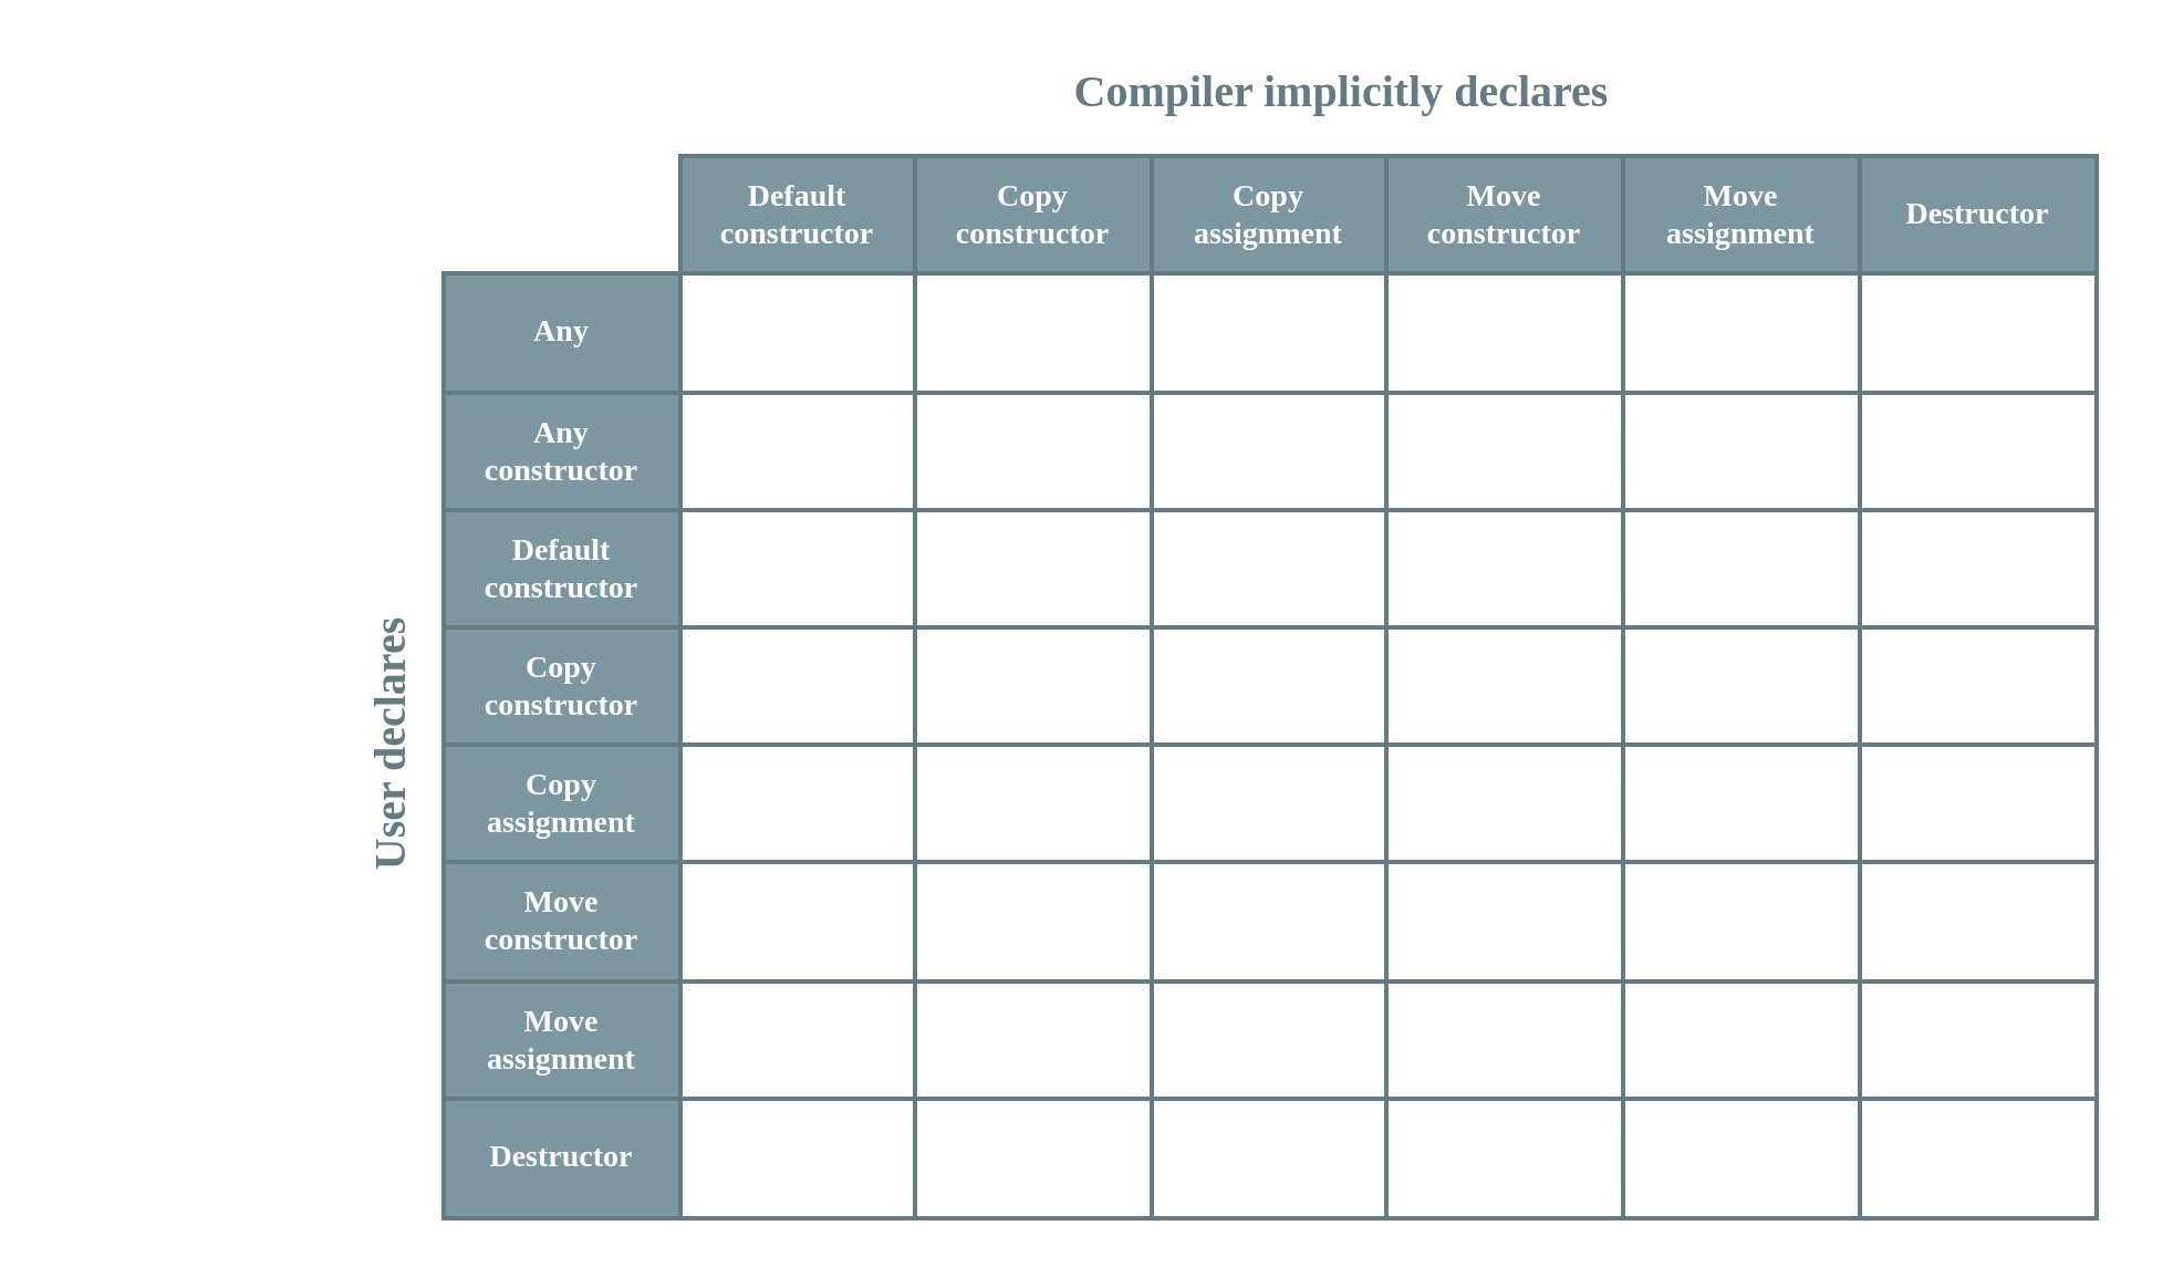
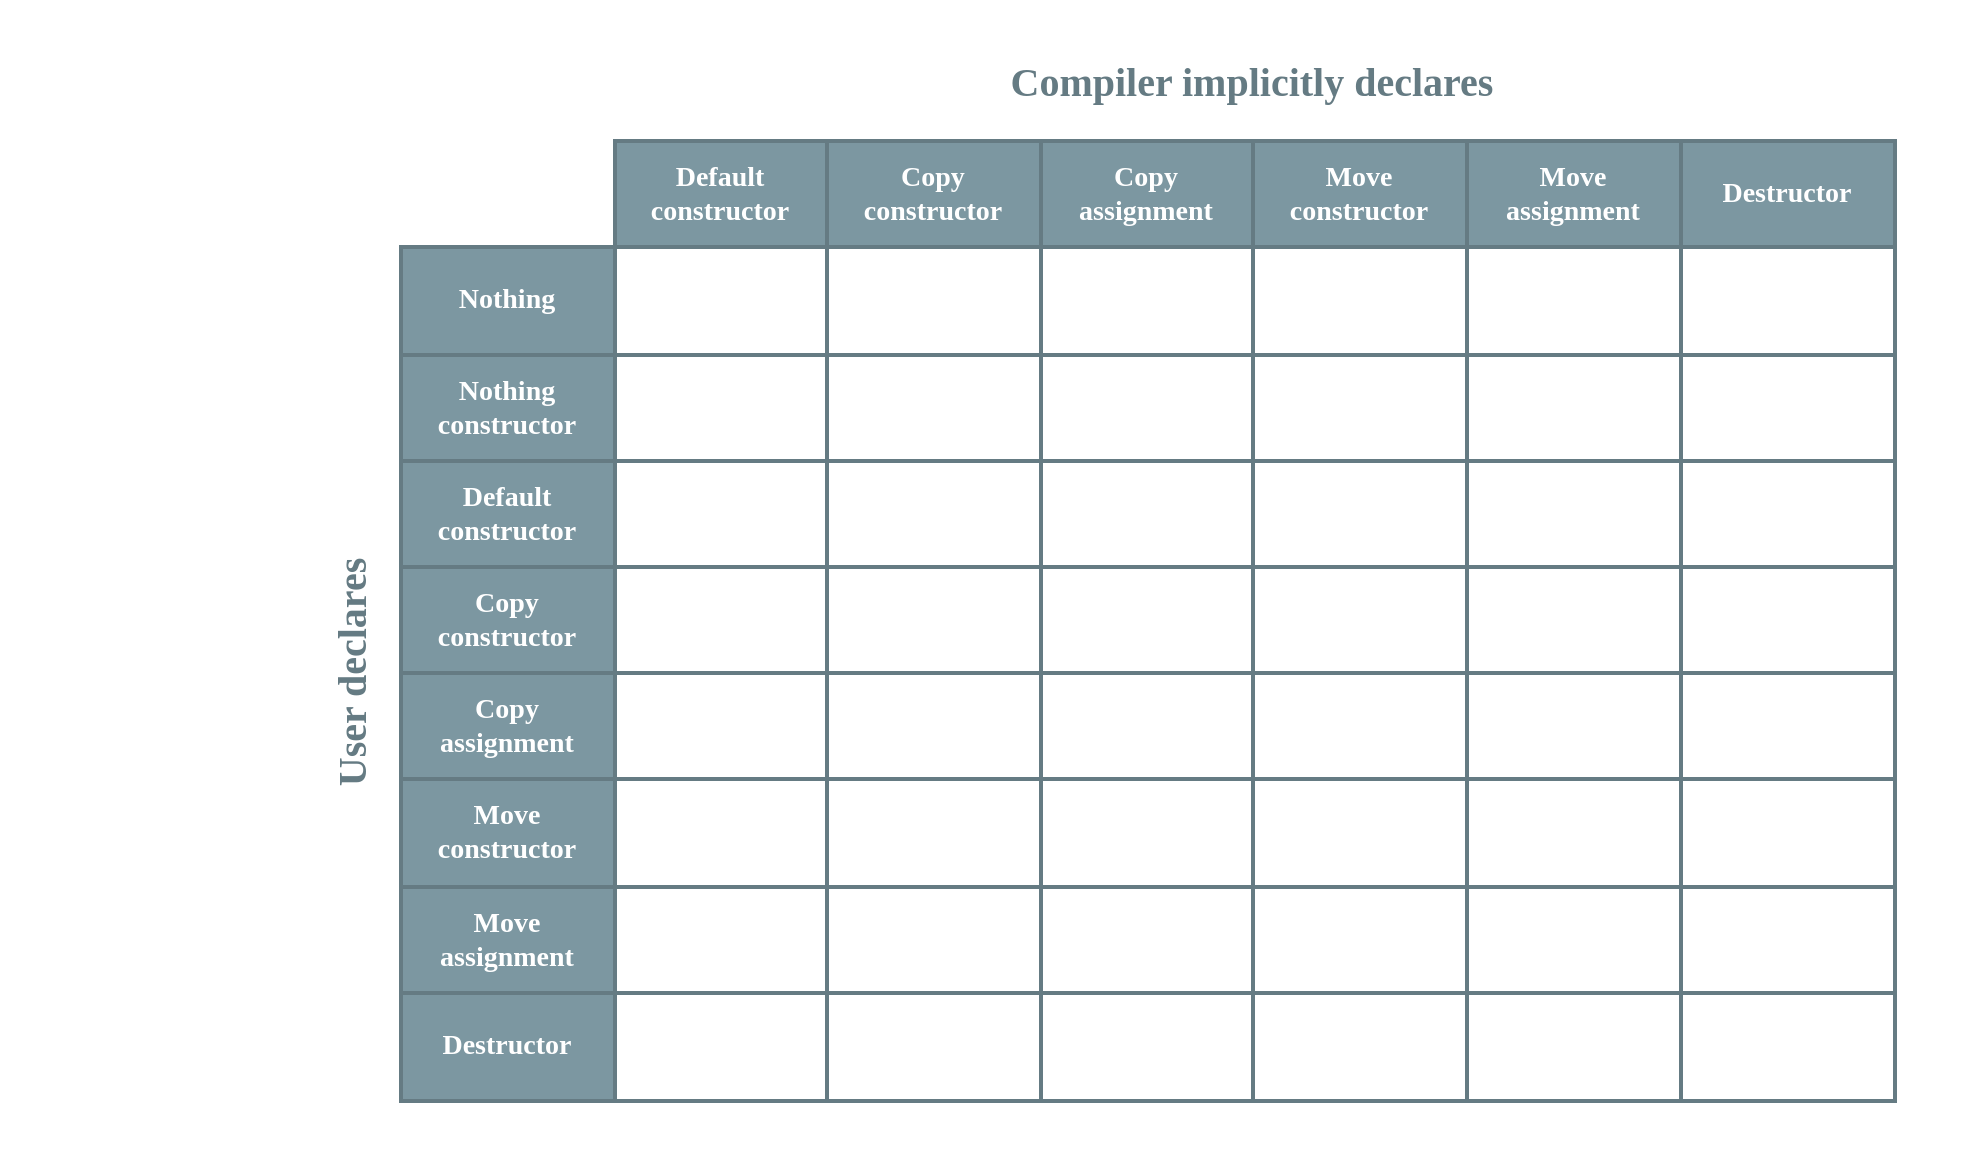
- <mxCell id="3" value="&lt;font style=&quot;font-size: 20px&quot; face=&quot;Ubuntu&quot; color=&quot;#657b83&quot;&gt;&lt;b&gt;Compiler implicitly declares&lt;/b&gt;&lt;/font&gt;" style="text;html=1;strokeColor=none;fillColor=none;align=center;verticalAlign=middle;whiteSpace=wrap;rounded=0;" parent="1" vertex="1"><mxGeometry x="451" y="30" width="310" height="20" as="geometry" /></mxCell>
+ <mxCell id="3" value="&lt;font style=&quot;font-size: 20px&quot; face=&quot;Ubuntu&quot; color=&quot;#657b83&quot;&gt;&lt;b&gt;Compiler implicitly declares&lt;/b&gt;&lt;/font&gt;" style="text;html=1;strokeColor=none;fillColor=none;align=center;verticalAlign=middle;whiteSpace=wrap;rounded=0;" parent="1" vertex="1"><mxGeometry x="471" y="30" width="310" height="20" as="geometry" /></mxCell>
- <mxCell id="22" value="Any" style="shape=partialRectangle;html=1;whiteSpace=wrap;connectable=0;fillColor=#7C97A1;strokeWidth=2;strokeColor=#657B83;fontColor=#FFFFFF;fontFamily=Ubuntu;fontSize=14;fontStyle=1" parent="1" vertex="1"><mxGeometry x="200" y="123" width="107" height="54" as="geometry" /></mxCell>
+ <mxCell id="22" value="Nothing" style="shape=partialRectangle;html=1;whiteSpace=wrap;connectable=0;fillColor=#7C97A1;strokeWidth=2;strokeColor=#657B83;fontColor=#FFFFFF;fontFamily=Ubuntu;fontSize=14;fontStyle=1" parent="1" vertex="1"><mxGeometry x="200" y="123" width="107" height="54" as="geometry" /></mxCell>
- <mxCell id="25" value="Any&lt;br&gt;constructor" style="shape=partialRectangle;html=1;whiteSpace=wrap;connectable=0;fillColor=#7C97A1;strokeWidth=2;strokeColor=#657B83;fontColor=#FFFFFF;fontFamily=Ubuntu;fontSize=14;fontStyle=1" parent="1" vertex="1"><mxGeometry x="200" y="177" width="107" height="53" as="geometry" /></mxCell>
+ <mxCell id="25" value="Nothing&lt;br&gt;constructor" style="shape=partialRectangle;html=1;whiteSpace=wrap;connectable=0;fillColor=#7C97A1;strokeWidth=2;strokeColor=#657B83;fontColor=#FFFFFF;fontFamily=Ubuntu;fontSize=14;fontStyle=1" parent="1" vertex="1"><mxGeometry x="200" y="177" width="107" height="53" as="geometry" /></mxCell>
